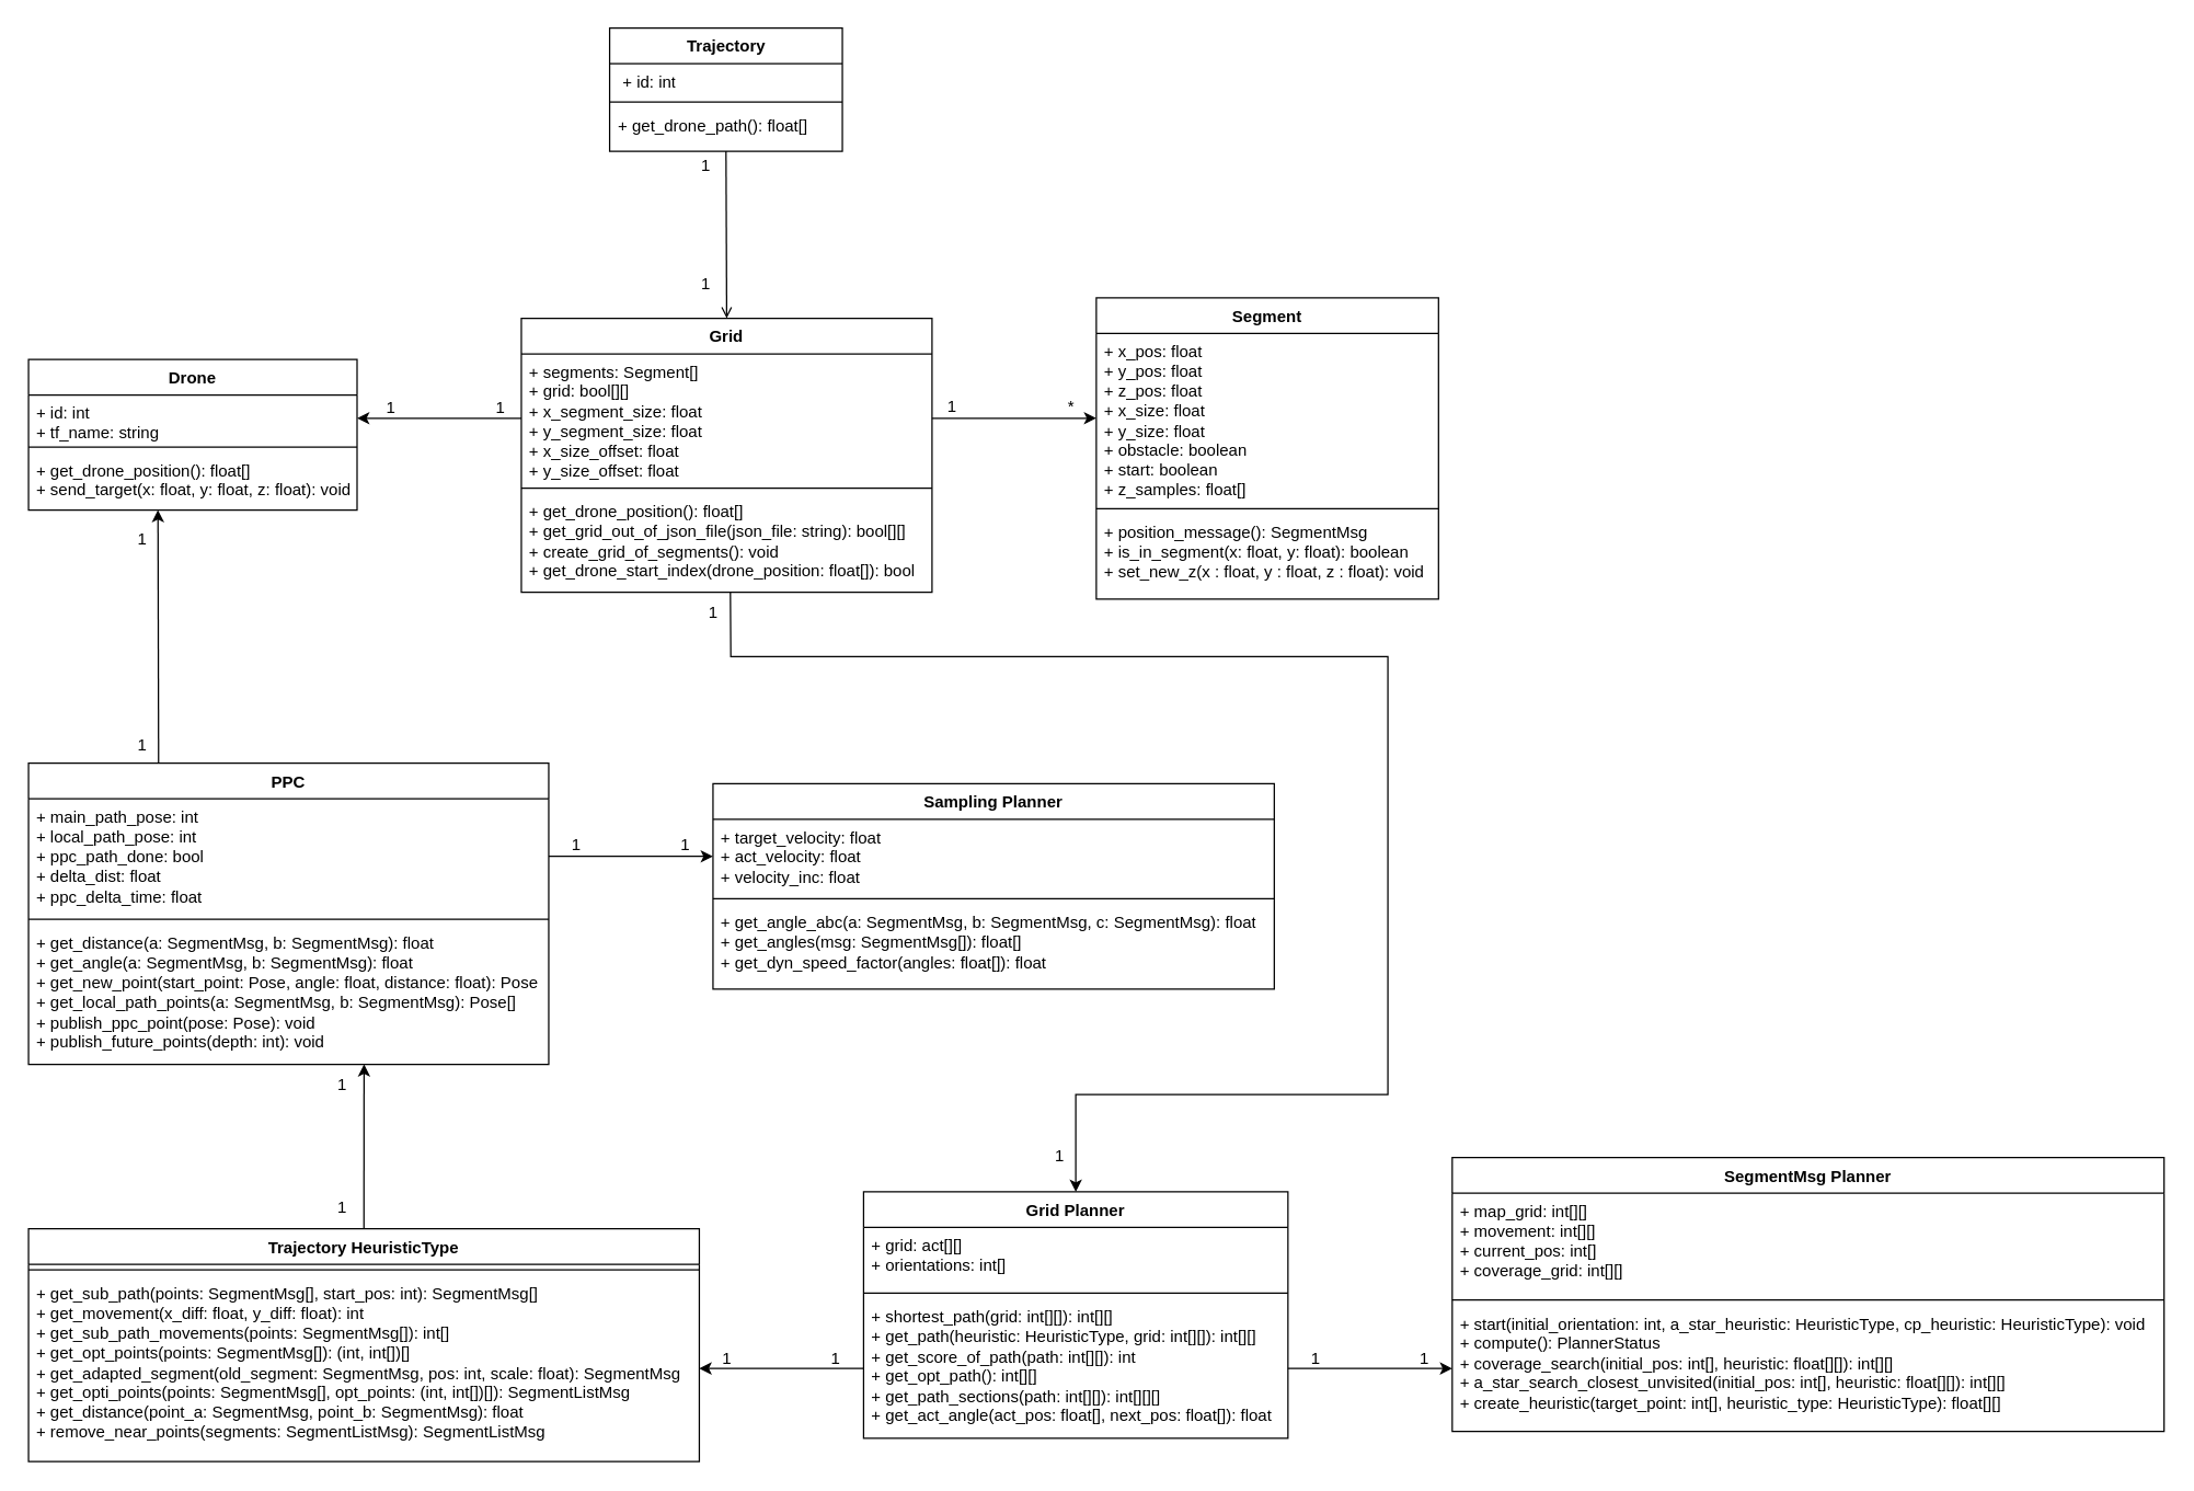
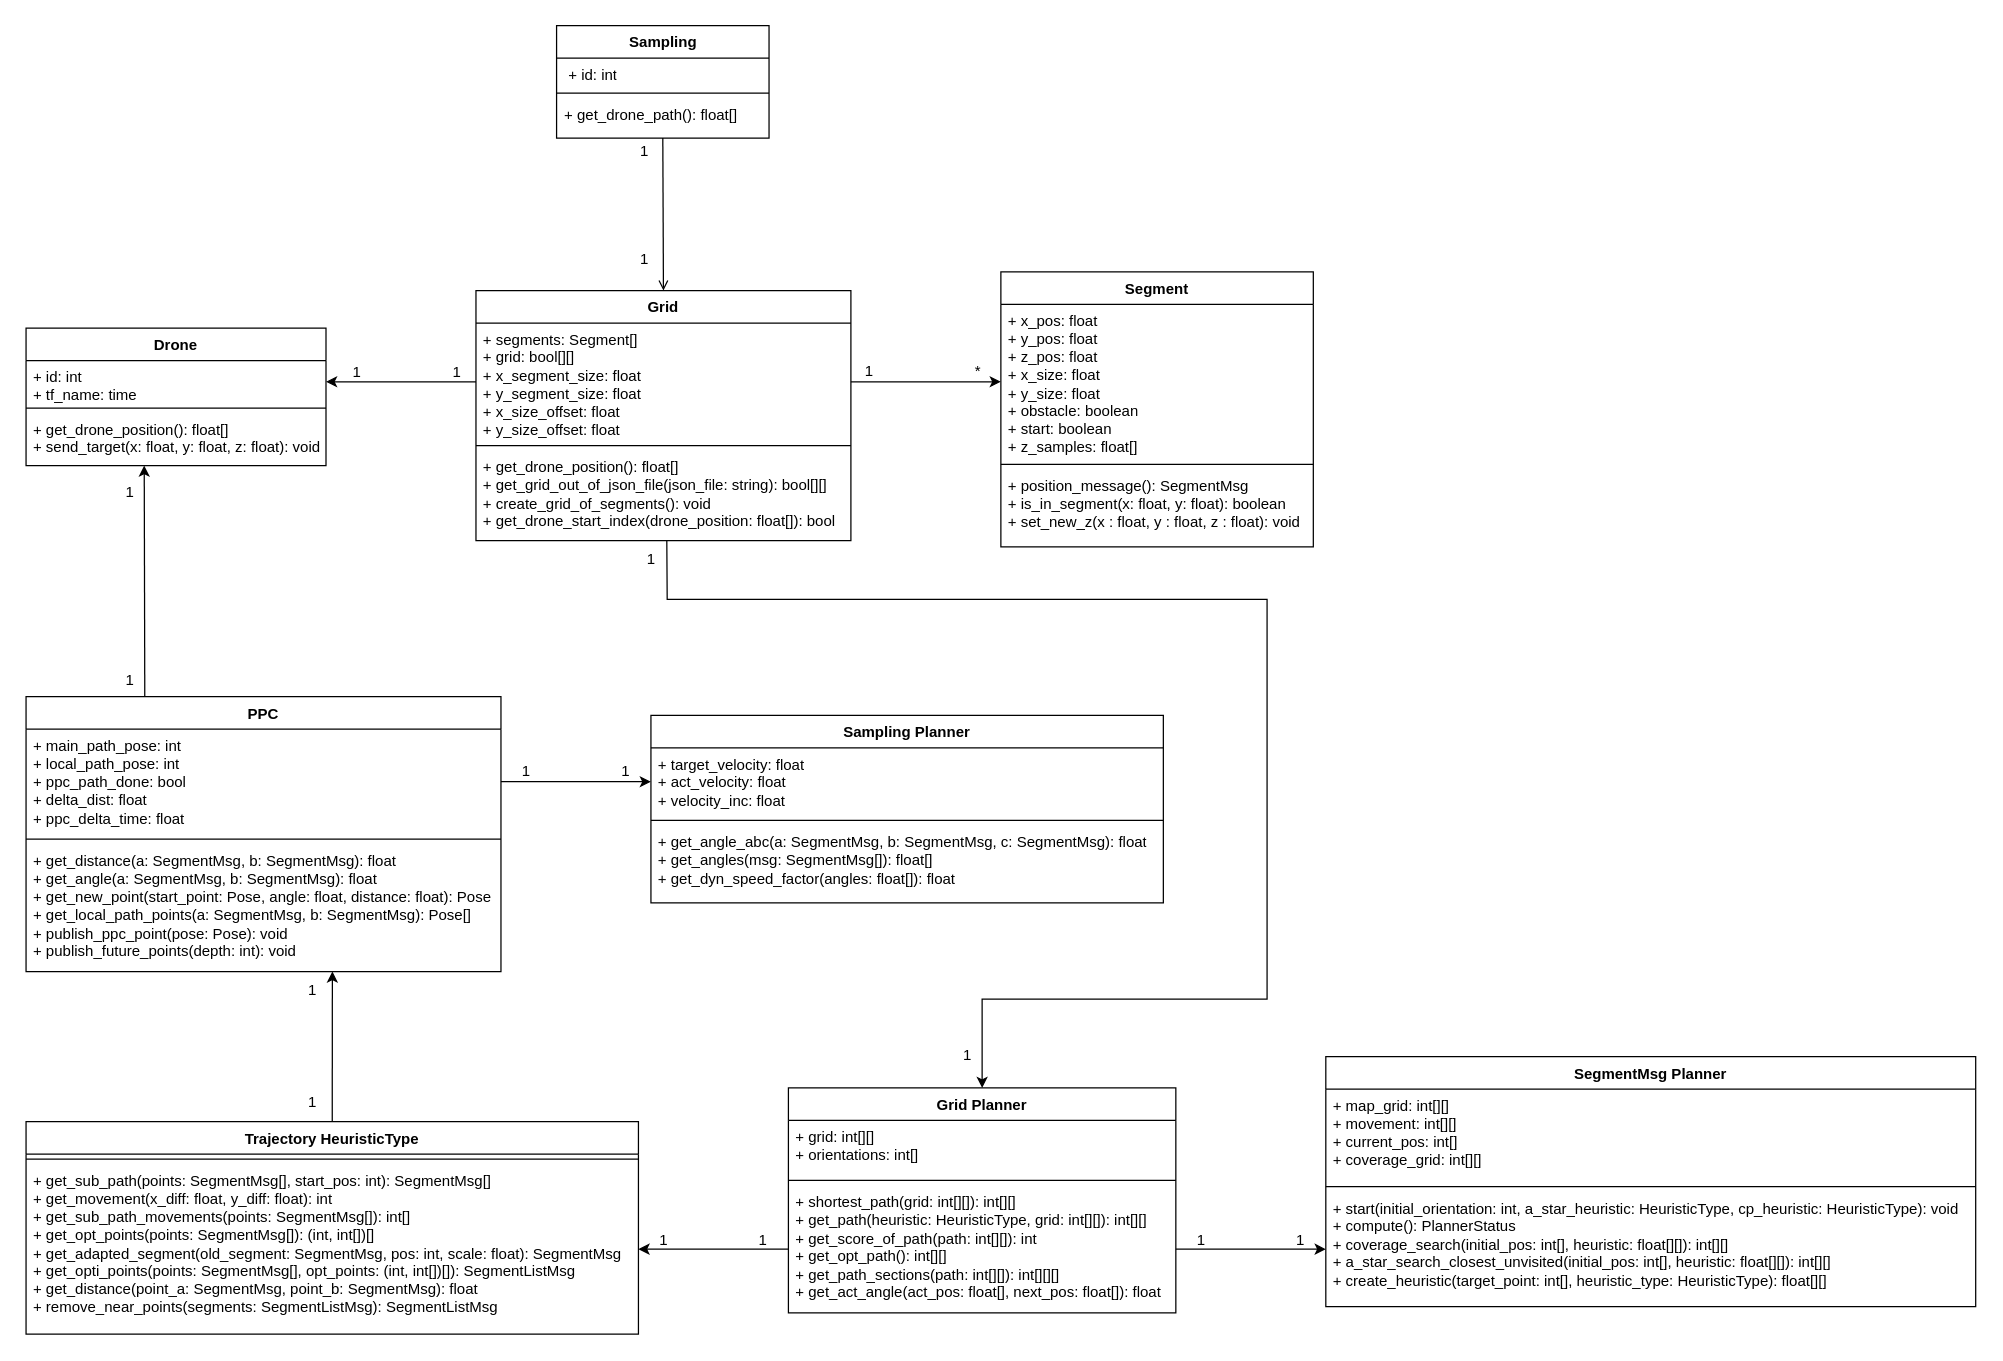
- <mxCell id="2" value="Trajectory" style="swimlane;fontStyle=1;align=center;verticalAlign=top;childLayout=stackLayout;horizontal=1;startSize=26;horizontalStack=0;resizeParent=1;resizeParentMax=0;resizeLast=0;collapsible=1;marginBottom=0;whiteSpace=wrap;html=1;" vertex="1" parent="1"><mxGeometry x="444.5" y="20" width="170" height="90" as="geometry" /></mxCell>
+ <mxCell id="2" value="Sampling" style="swimlane;fontStyle=1;align=center;verticalAlign=top;childLayout=stackLayout;horizontal=1;startSize=26;horizontalStack=0;resizeParent=1;resizeParentMax=0;resizeLast=0;collapsible=1;marginBottom=0;whiteSpace=wrap;html=1;" vertex="1" parent="1"><mxGeometry x="444.5" y="20" width="170" height="90" as="geometry" /></mxCell>
- <mxCell id="26" value="&lt;div&gt;+ id: int&lt;/div&gt;&lt;div&gt;&lt;span style=&quot;background-color: transparent; color: light-dark(rgb(0, 0, 0), rgb(255, 255, 255));&quot;&gt;+ tf_name: string&lt;/span&gt;&lt;/div&gt;" style="text;strokeColor=none;fillColor=none;align=left;verticalAlign=top;spacingLeft=4;spacingRight=4;overflow=hidden;rotatable=0;points=[[0,0.5],[1,0.5]];portConstraint=eastwest;whiteSpace=wrap;html=1;" vertex="1" parent="25"><mxGeometry y="26" width="240" height="34" as="geometry" /></mxCell>
+ <mxCell id="26" value="&lt;div&gt;+ id: int&lt;/div&gt;&lt;div&gt;&lt;span style=&quot;background-color: transparent; color: light-dark(rgb(0, 0, 0), rgb(255, 255, 255));&quot;&gt;+ tf_name: time&lt;/span&gt;&lt;/div&gt;" style="text;strokeColor=none;fillColor=none;align=left;verticalAlign=top;spacingLeft=4;spacingRight=4;overflow=hidden;rotatable=0;points=[[0,0.5],[1,0.5]];portConstraint=eastwest;whiteSpace=wrap;html=1;" vertex="1" parent="25"><mxGeometry y="26" width="240" height="34" as="geometry" /></mxCell>
- <mxCell id="18" value="&lt;div&gt;+ grid: act[][]&lt;/div&gt;&lt;div&gt;+ orientations: int[]&lt;/div&gt;" style="text;strokeColor=none;fillColor=none;align=left;verticalAlign=top;spacingLeft=4;spacingRight=4;overflow=hidden;rotatable=0;points=[[0,0.5],[1,0.5]];portConstraint=eastwest;whiteSpace=wrap;html=1;" vertex="1" parent="17"><mxGeometry y="26" width="310" height="44" as="geometry" /></mxCell>
+ <mxCell id="18" value="&lt;div&gt;+ grid: int[][]&lt;/div&gt;&lt;div&gt;+ orientations: int[]&lt;/div&gt;" style="text;strokeColor=none;fillColor=none;align=left;verticalAlign=top;spacingLeft=4;spacingRight=4;overflow=hidden;rotatable=0;points=[[0,0.5],[1,0.5]];portConstraint=eastwest;whiteSpace=wrap;html=1;" vertex="1" parent="17"><mxGeometry y="26" width="310" height="44" as="geometry" /></mxCell>
